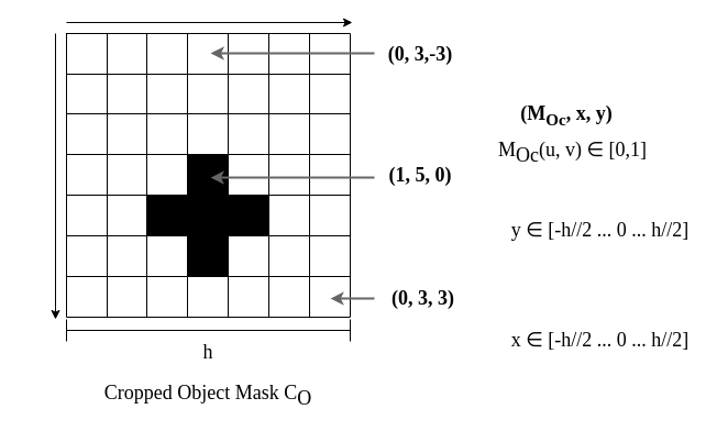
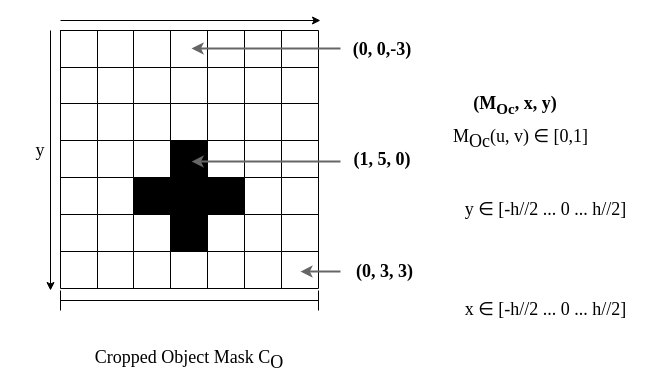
- <mxCell id="66" value="(0, 3,-3)" style="text;html=1;strokeColor=none;fillColor=none;align=center;verticalAlign=middle;whiteSpace=wrap;rounded=0;fontSize=18;fontStyle=1;fontFamily=Times New Roman;" parent="1" vertex="1"><mxGeometry x="351" y="39" width="62" height="20" as="geometry" /></mxCell>
+ <mxCell id="66" value="(0, 0,-3)" style="text;html=1;strokeColor=none;fillColor=none;align=center;verticalAlign=middle;whiteSpace=wrap;rounded=0;fontSize=18;fontStyle=1;fontFamily=Times New Roman;" parent="1" vertex="1"><mxGeometry x="351" y="39" width="62" height="20" as="geometry" /></mxCell>
+ <mxCell id="65" value="y" style="text;html=1;strokeColor=none;fillColor=none;align=center;verticalAlign=middle;whiteSpace=wrap;rounded=0;fontSize=18;fontFamily=Times New Roman;" parent="1" vertex="1"><mxGeometry y="140" width="40" height="20" as="geometry" x="20" /></mxCell>
- <mxCell id="72" value="h" style="text;html=1;strokeColor=none;fillColor=none;align=center;verticalAlign=middle;whiteSpace=wrap;rounded=0;fontSize=18;fontFamily=Times New Roman;" vertex="1" parent="1"><mxGeometry x="169" y="310" width="40" height="20" as="geometry" /></mxCell>
